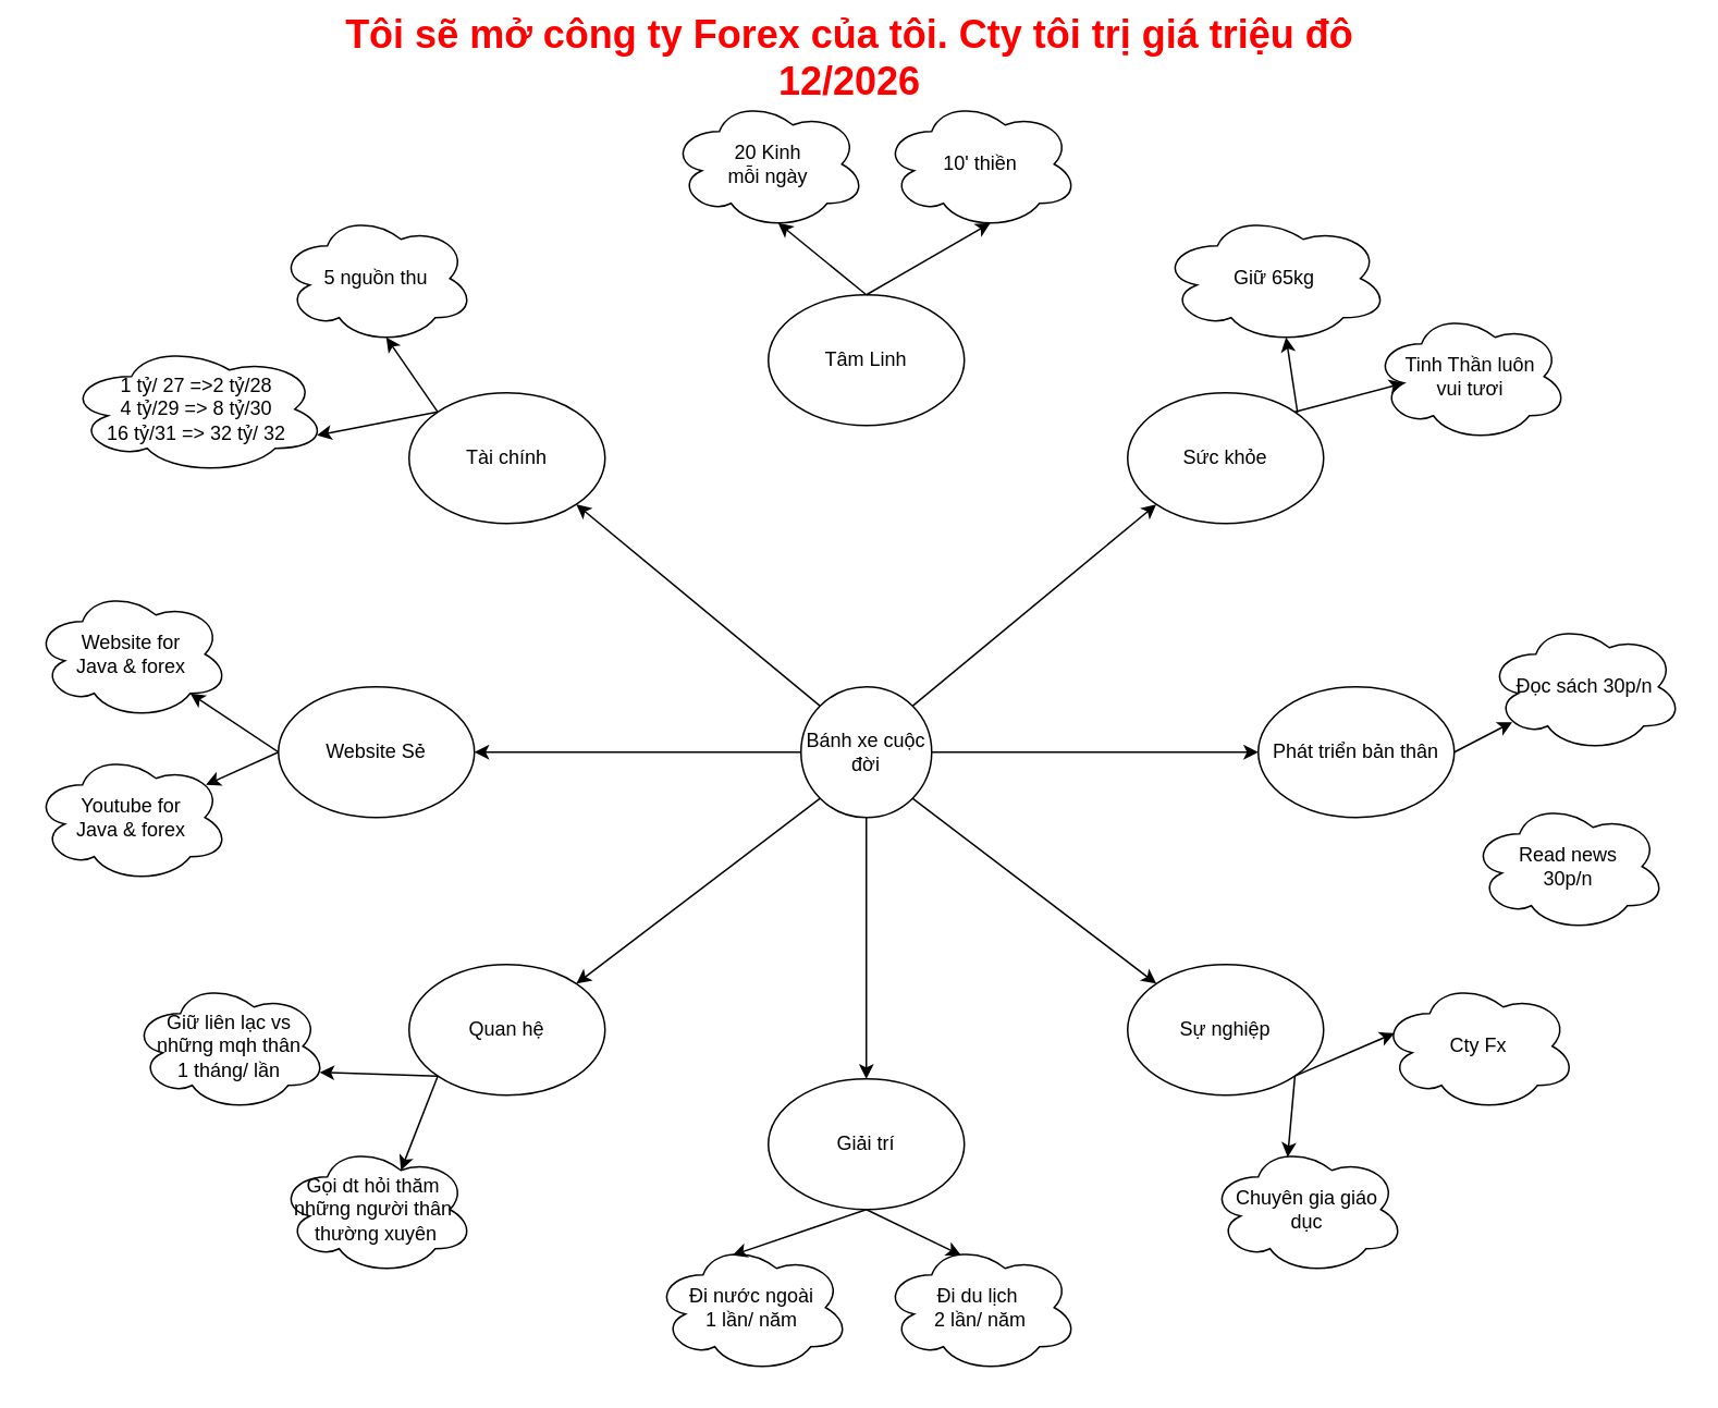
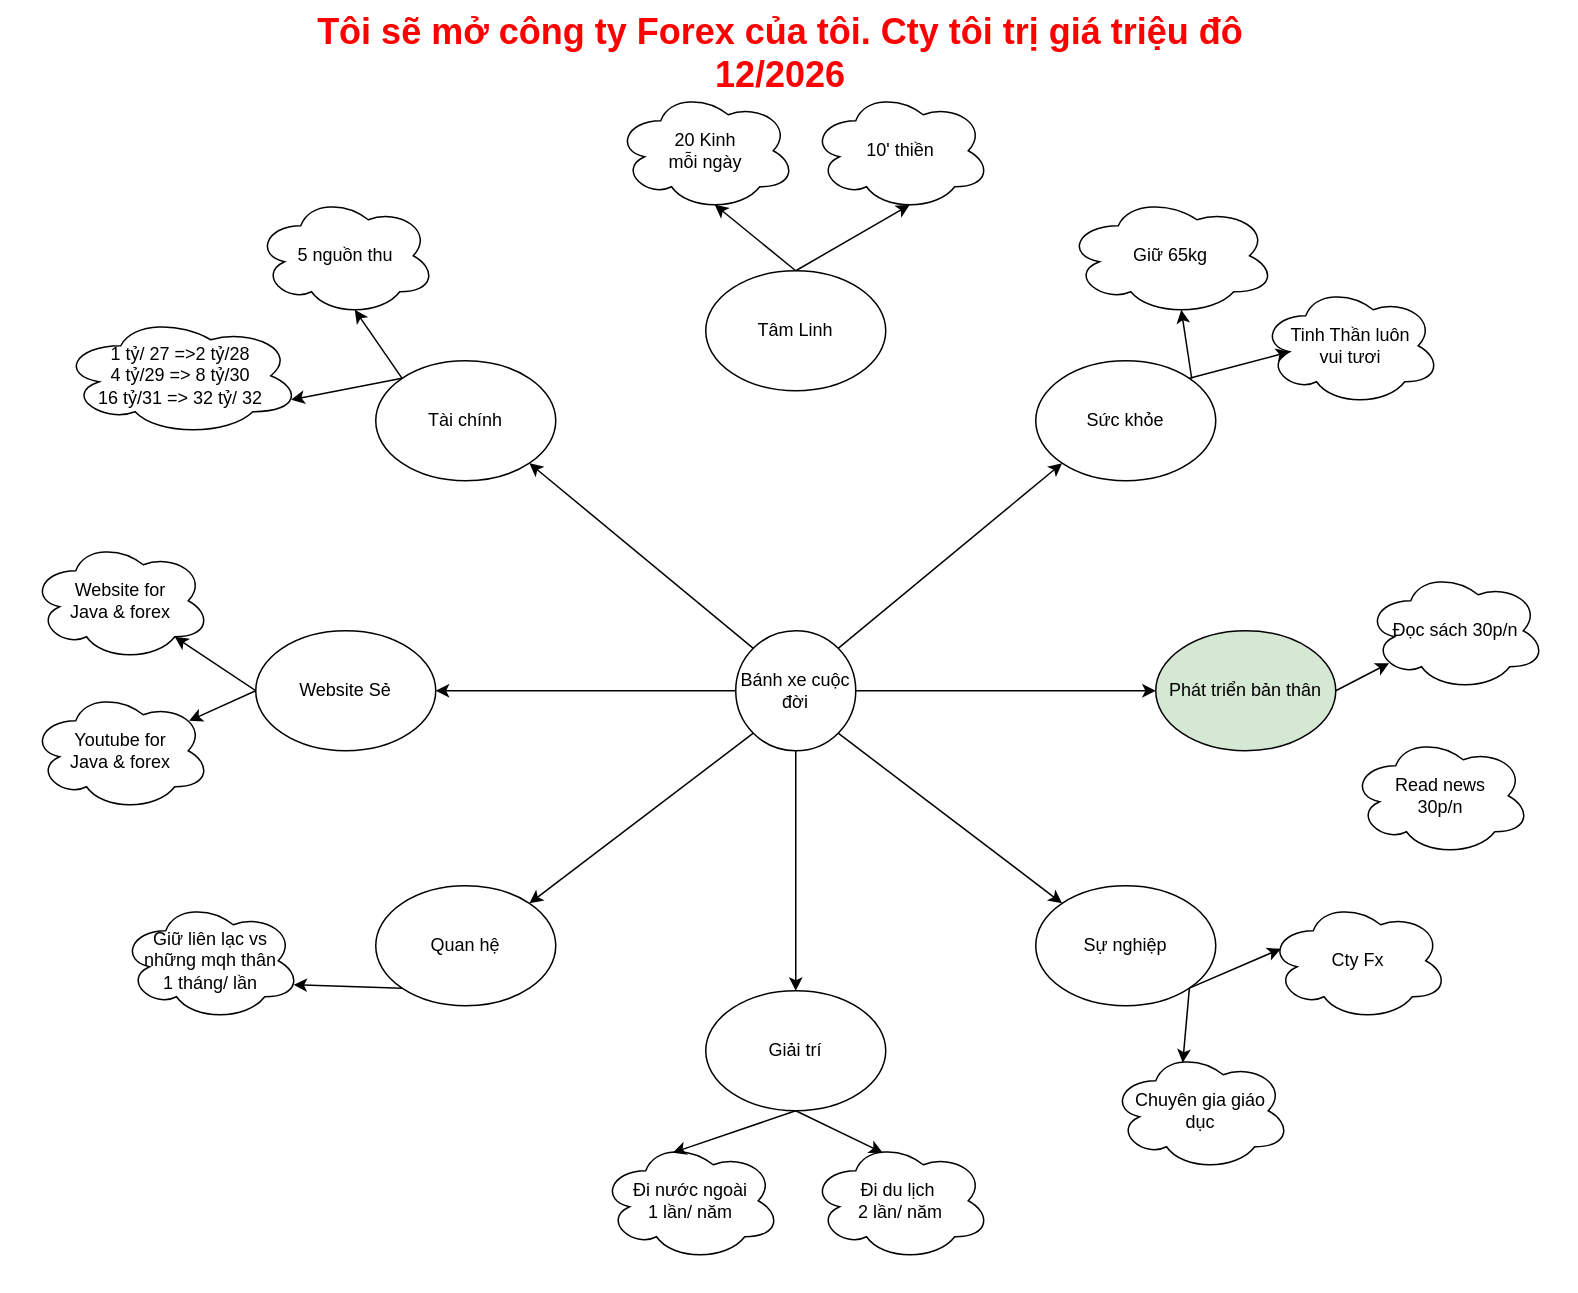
- <mxCell id="6" value="Phát triển bản thân" style="ellipse;whiteSpace=wrap;html=1;" parent="1" vertex="1"><mxGeometry x="770" y="420" width="120" height="80" as="geometry" /></mxCell>
+ <mxCell id="6" value="Phát triển bản thân" style="ellipse;whiteSpace=wrap;html=1;fillColor=#d5e8d4;" parent="1" vertex="1"><mxGeometry x="770" y="420" width="120" height="80" as="geometry" /></mxCell>
- <mxCell id="44" value="" style="endArrow=classic;html=1;rounded=0;fontSize=18;fontColor=#FF0000;exitX=0;exitY=1;exitDx=0;exitDy=0;entryX=0.625;entryY=0.2;entryDx=0;entryDy=0;entryPerimeter=0;" parent="1" source="11" target="29" edge="1"><mxGeometry width="50" height="50" relative="1" as="geometry"><mxPoint x="500" y="680" as="sourcePoint" /><mxPoint x="550" y="630" as="targetPoint" /></mxGeometry></mxCell>
- <mxCell id="29" value="Gọi dt hỏi thăm&amp;nbsp;&lt;br&gt;những người thân&amp;nbsp;&lt;br&gt;thường xuyên" style="ellipse;shape=cloud;whiteSpace=wrap;html=1;" parent="1" vertex="1"><mxGeometry x="170" y="700" width="120" height="80" as="geometry" /></mxCell>
